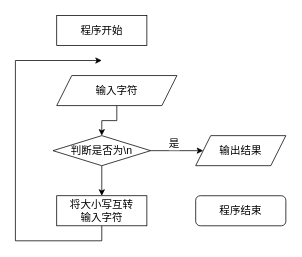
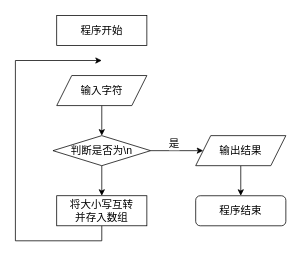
- <mxCell id="4" value="&lt;font style=&quot;font-size: 14px;&quot;&gt;输入字符&lt;/font&gt;" style="shape=parallelogram;perimeter=parallelogramPerimeter;whiteSpace=wrap;html=1;fixedSize=1;" vertex="1" parent="1"><mxGeometry x="75" y="100" width="160" height="40" as="geometry" /></mxCell>
+ <mxCell id="4" value="&lt;font style=&quot;font-size: 14px;&quot;&gt;输入字符&lt;/font&gt;" style="shape=parallelogram;perimeter=parallelogramPerimeter;whiteSpace=wrap;html=1;fixedSize=1;" vertex="1" parent="1"><mxGeometry x="75" y="100" width="120" height="40" as="geometry" /></mxCell>
+ <mxCell id="12" value="" style="edgeStyle=orthogonalEdgeStyle;rounded=0;orthogonalLoop=1;jettySize=auto;html=1;" edge="1" parent="1" source="13" target="7"><mxGeometry relative="1" as="geometry" /></mxCell>
- <mxCell id="6" value="&lt;font style=&quot;font-size: 14px;&quot;&gt;将大小写互转&lt;br&gt;输入字符&lt;/font&gt;" style="rounded=0;whiteSpace=wrap;html=1;" vertex="1" parent="1"><mxGeometry x="75" y="260" width="120" height="40" as="geometry" /></mxCell>
+ <mxCell id="6" value="&lt;font style=&quot;font-size: 14px;&quot;&gt;将大小写互转&lt;br&gt;并存入数组&lt;/font&gt;" style="rounded=0;whiteSpace=wrap;html=1;" vertex="1" parent="1"><mxGeometry x="75" y="260" width="120" height="40" as="geometry" /></mxCell>
